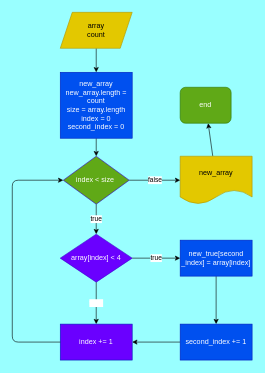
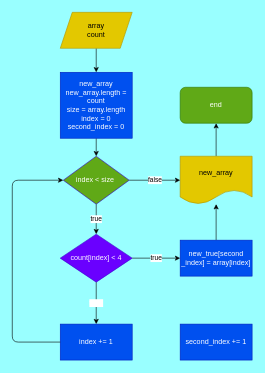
- <mxCell id="2" value="end" style="rounded=1;whiteSpace=wrap;html=1;fillColor=#60a917;fontColor=#ffffff;strokeColor=#2D7600;" vertex="1" parent="1"><mxGeometry x="300" y="145" width="85" height="60" as="geometry" /></mxCell>
+ <mxCell id="2" value="end" style="rounded=1;whiteSpace=wrap;html=1;fillColor=#60a917;fontColor=#ffffff;strokeColor=#2D7600;" vertex="1" parent="1"><mxGeometry x="300" y="145" width="120" height="60" as="geometry" /></mxCell>
- <mxCell id="14" value="array[index] &amp;lt; 4" style="rhombus;whiteSpace=wrap;html=1;fillColor=#6a00ff;fontColor=#ffffff;strokeColor=#3700CC;" vertex="1" parent="1"><mxGeometry x="100" y="390" width="120" height="80" as="geometry" /></mxCell>
+ <mxCell id="14" value="count[index] &amp;lt; 4" style="rhombus;whiteSpace=wrap;html=1;fillColor=#6a00ff;fontColor=#ffffff;strokeColor=#3700CC;" vertex="1" parent="1"><mxGeometry x="100" y="390" width="120" height="80" as="geometry" /></mxCell>
- <mxCell id="15" value="" style="edgeStyle=none;html=1;strokeColor=#000000;" edge="1" parent="1" source="16" target="18"><mxGeometry relative="1" as="geometry" /></mxCell>
+ <mxCell id="15" value="" style="edgeStyle=none;html=1;strokeColor=#000000;" edge="1" parent="1" source="16" target="6"><mxGeometry relative="1" as="geometry" /></mxCell>
- <mxCell id="19" value="index += 1" style="whiteSpace=wrap;html=1;fillColor=#6a00ff;fontColor=#ffffff;strokeColor=#001DBC;" vertex="1" parent="1"><mxGeometry x="100" y="540" width="120" height="60" as="geometry" /></mxCell>
+ <mxCell id="19" value="index += 1" style="whiteSpace=wrap;html=1;fillColor=#0050ef;fontColor=#ffffff;strokeColor=#001DBC;" vertex="1" parent="1"><mxGeometry x="100" y="540" width="120" height="60" as="geometry" /></mxCell>
- <mxCell id="17" value="" style="edgeStyle=none;html=1;strokeColor=#000000;" edge="1" parent="1" source="18" target="19"><mxGeometry relative="1" as="geometry" /></mxCell>
